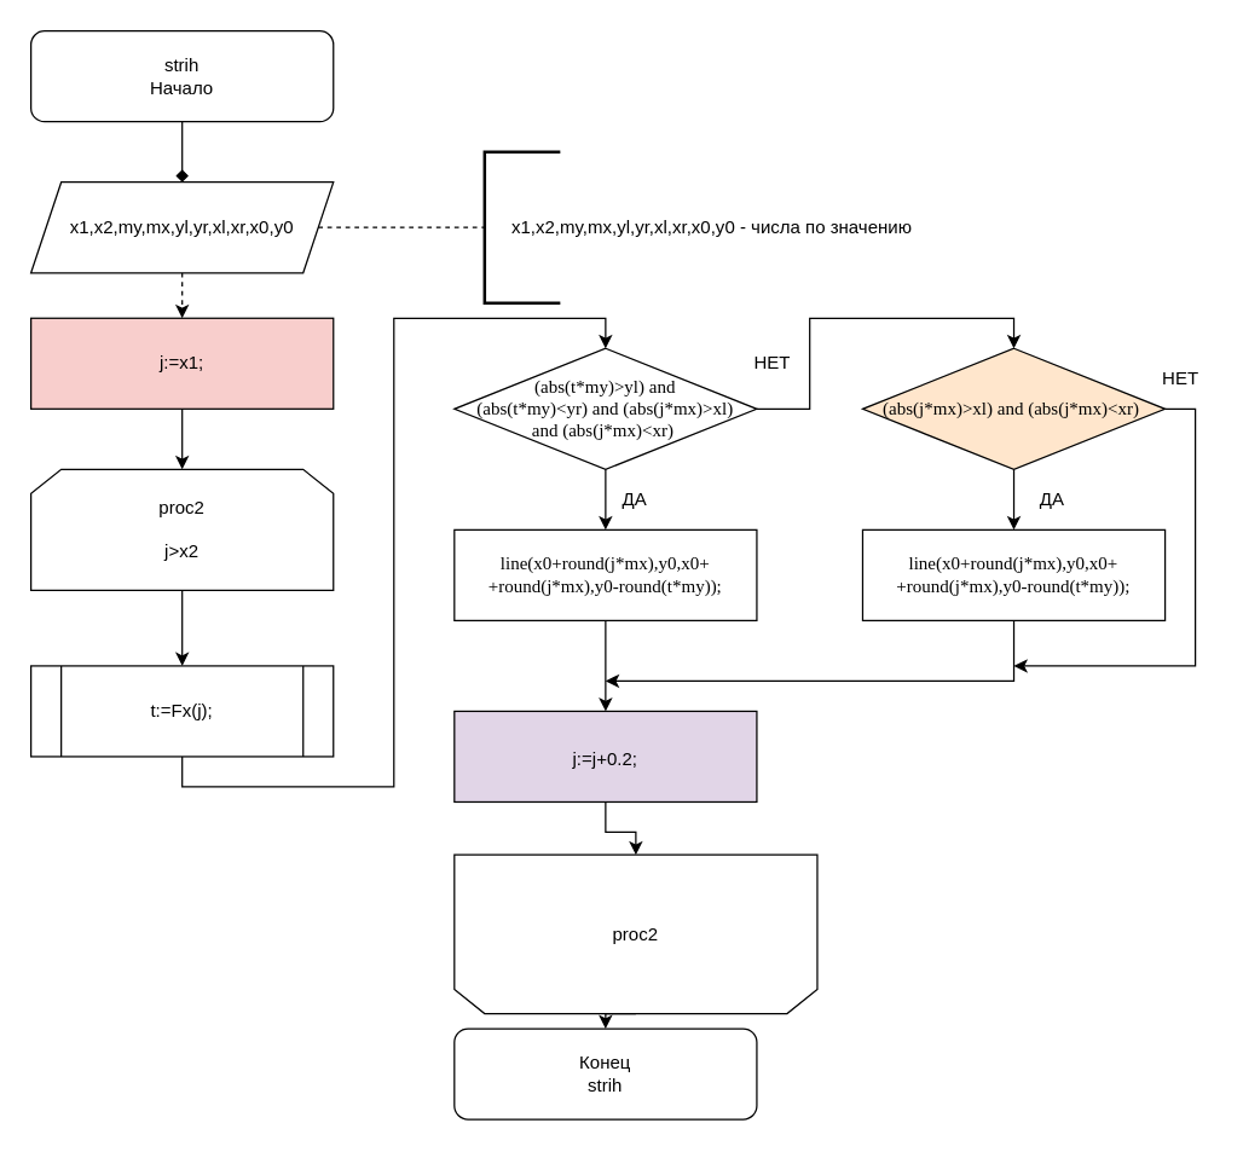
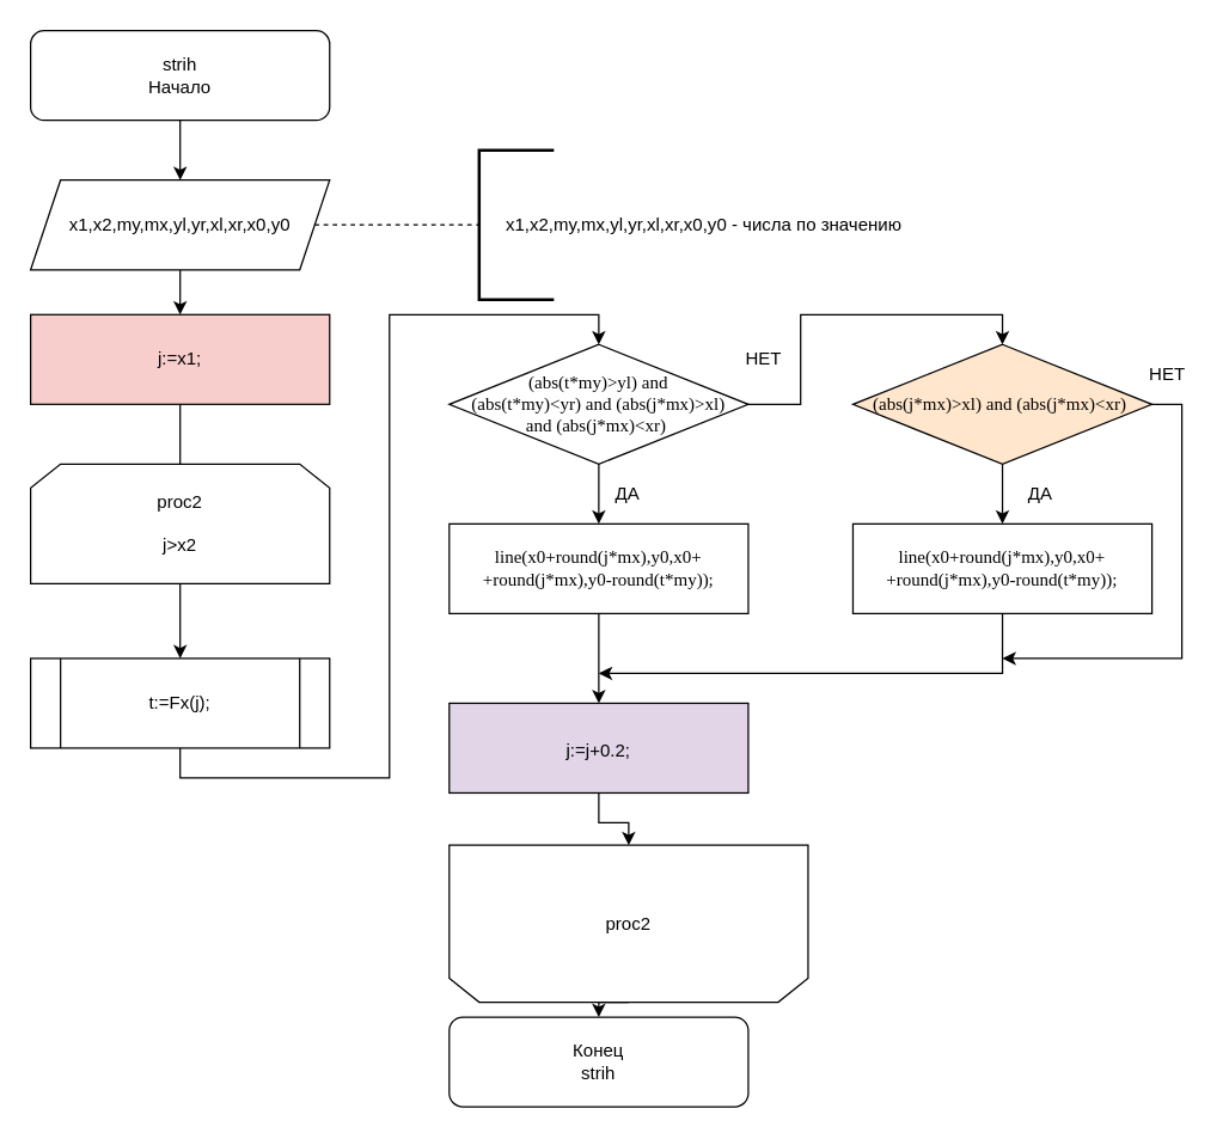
- <mxCell id="3" style="edgeStyle=orthogonalEdgeStyle;rounded=0;orthogonalLoop=1;jettySize=auto;html=1;exitX=0.5;exitY=1;exitDx=0;exitDy=0;entryX=0.5;entryY=0;entryDx=0;entryDy=0;endArrow=diamond;" edge="1" parent="1" source="4" target="6"><mxGeometry relative="1" as="geometry" /></mxCell>
+ <mxCell id="3" style="edgeStyle=orthogonalEdgeStyle;rounded=0;orthogonalLoop=1;jettySize=auto;html=1;exitX=0.5;exitY=1;exitDx=0;exitDy=0;entryX=0.5;entryY=0;entryDx=0;entryDy=0;" edge="1" parent="1" source="4" target="6"><mxGeometry relative="1" as="geometry" /></mxCell>
- <mxCell id="5" style="edgeStyle=orthogonalEdgeStyle;rounded=0;orthogonalLoop=1;jettySize=auto;html=1;exitX=0.5;exitY=1;exitDx=0;exitDy=0;entryX=0.5;entryY=0;entryDx=0;entryDy=0;dashed=1;" edge="1" parent="1" source="6" target="11"><mxGeometry relative="1" as="geometry" /></mxCell>
+ <mxCell id="5" style="edgeStyle=orthogonalEdgeStyle;rounded=0;orthogonalLoop=1;jettySize=auto;html=1;exitX=0.5;exitY=1;exitDx=0;exitDy=0;entryX=0.5;entryY=0;entryDx=0;entryDy=0;" edge="1" parent="1" source="6" target="11"><mxGeometry relative="1" as="geometry" /></mxCell>
- <mxCell id="10" style="edgeStyle=orthogonalEdgeStyle;rounded=0;orthogonalLoop=1;jettySize=auto;html=1;exitX=0.5;exitY=1;exitDx=0;exitDy=0;entryX=0.5;entryY=0;entryDx=0;entryDy=0;" edge="1" parent="1" source="11" target="13"><mxGeometry relative="1" as="geometry" /></mxCell>
+ <mxCell id="10" style="edgeStyle=orthogonalEdgeStyle;rounded=0;orthogonalLoop=1;jettySize=auto;html=1;exitX=0.5;exitY=1;exitDx=0;exitDy=0;entryX=0.5;entryY=0;entryDx=0;entryDy=0;endArrow=none;" edge="1" parent="1" source="11" target="13"><mxGeometry relative="1" as="geometry" /></mxCell>
